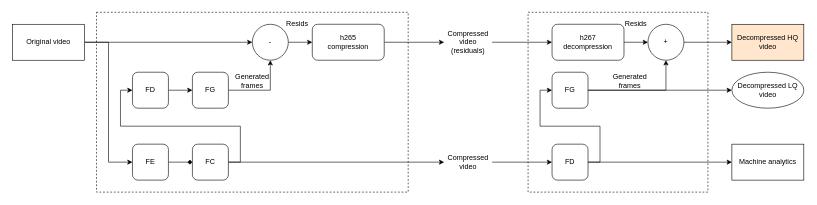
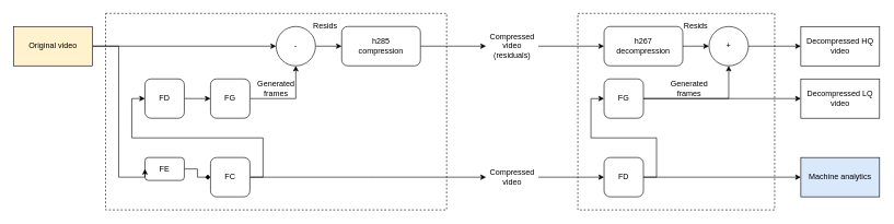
- <mxCell id="16" value="Original video" style="rounded=0;whiteSpace=wrap;html=1;" vertex="1" parent="1"><mxGeometry x="20" y="40" width="120" height="60" as="geometry" /></mxCell>
+ <mxCell id="16" value="Original video" style="rounded=0;whiteSpace=wrap;html=1;fillColor=#fff2cc;" vertex="1" parent="1"><mxGeometry x="20" y="40" width="120" height="60" as="geometry" /></mxCell>
- <mxCell id="13" value="&lt;div&gt;h265&lt;/div&gt;&lt;div&gt;compression&lt;br&gt;&lt;/div&gt;" style="rounded=1;whiteSpace=wrap;html=1;" vertex="1" parent="1"><mxGeometry x="520" y="40" width="120" height="60" as="geometry" /></mxCell>
+ <mxCell id="13" value="&lt;div&gt;h285&lt;/div&gt;&lt;div&gt;compression&lt;br&gt;&lt;/div&gt;" style="rounded=1;whiteSpace=wrap;html=1;" vertex="1" parent="1"><mxGeometry x="520" y="40" width="120" height="60" as="geometry" /></mxCell>
- <mxCell id="36" value="Decompressed HQ video" style="rounded=0;whiteSpace=wrap;html=1;fillColor=#ffe6cc;" vertex="1" parent="1"><mxGeometry x="1220" y="40" width="120" height="60" as="geometry" /></mxCell>
+ <mxCell id="36" value="Decompressed HQ video" style="rounded=0;whiteSpace=wrap;html=1;" vertex="1" parent="1"><mxGeometry x="1220" y="40" width="120" height="60" as="geometry" /></mxCell>
- <mxCell id="40" value="Decompressed LQ video" style="ellipse;whiteSpace=wrap;html=1;" vertex="1" parent="1"><mxGeometry x="1220" y="120" width="120" height="60" as="geometry" /></mxCell>
+ <mxCell id="40" value="Decompressed LQ video" style="rounded=0;whiteSpace=wrap;html=1;" vertex="1" parent="1"><mxGeometry x="1220" y="120" width="120" height="60" as="geometry" /></mxCell>
- <mxCell id="4" value="FE" style="rounded=1;whiteSpace=wrap;html=1;" vertex="1" parent="1"><mxGeometry x="220" y="240" width="60" height="60" as="geometry" /></mxCell>
+ <mxCell id="4" value="FE" style="rounded=1;whiteSpace=wrap;html=1;" vertex="1" parent="1"><mxGeometry x="220" y="240" width="60" height="35" as="geometry" /></mxCell>
- <mxCell id="37" value="Machine analytics" style="rounded=0;whiteSpace=wrap;html=1;" vertex="1" parent="1"><mxGeometry x="1220" y="240" width="120" height="60" as="geometry" /></mxCell>
+ <mxCell id="37" value="Machine analytics" style="rounded=0;whiteSpace=wrap;html=1;fillColor=#dae8fc;" vertex="1" parent="1"><mxGeometry x="1220" y="240" width="120" height="60" as="geometry" /></mxCell>
